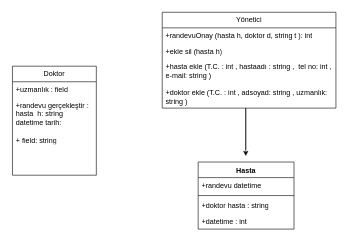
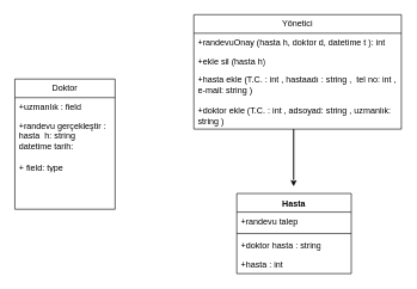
- <mxCell id="3" value="+randevuOnay (hasta h, doktor d, string t ): int" style="text;strokeColor=none;fillColor=none;align=left;verticalAlign=top;spacingLeft=4;spacingRight=4;overflow=hidden;rotatable=0;points=[[0,0.5],[1,0.5]];portConstraint=eastwest;whiteSpace=wrap;html=1;" vertex="1" parent="2"><mxGeometry y="26" width="290" height="26" as="geometry" /></mxCell>
+ <mxCell id="3" value="+randevuOnay (hasta h, doktor d, datetime t ): int" style="text;strokeColor=none;fillColor=none;align=left;verticalAlign=top;spacingLeft=4;spacingRight=4;overflow=hidden;rotatable=0;points=[[0,0.5],[1,0.5]];portConstraint=eastwest;whiteSpace=wrap;html=1;" vertex="1" parent="2"><mxGeometry y="26" width="290" height="26" as="geometry" /></mxCell>
- <mxCell id="15" value="+ field: string" style="text;strokeColor=none;fillColor=none;align=left;verticalAlign=top;spacingLeft=4;spacingRight=4;overflow=hidden;rotatable=0;points=[[0,0.5],[1,0.5]];portConstraint=eastwest;whiteSpace=wrap;html=1;" vertex="1" parent="12"><mxGeometry y="110" width="140" height="72" as="geometry" /></mxCell>
+ <mxCell id="15" value="+ field: type" style="text;strokeColor=none;fillColor=none;align=left;verticalAlign=top;spacingLeft=4;spacingRight=4;overflow=hidden;rotatable=0;points=[[0,0.5],[1,0.5]];portConstraint=eastwest;whiteSpace=wrap;html=1;" vertex="1" parent="12"><mxGeometry y="110" width="140" height="72" as="geometry" /></mxCell>
- <mxCell id="7" value="+randevu datetime" style="text;strokeColor=none;fillColor=none;align=left;verticalAlign=top;spacingLeft=4;spacingRight=4;overflow=hidden;rotatable=0;points=[[0,0.5],[1,0.5]];portConstraint=eastwest;whiteSpace=wrap;html=1;" vertex="1" parent="6"><mxGeometry y="26" width="160" height="26" as="geometry" /></mxCell>
+ <mxCell id="7" value="+randevu talep" style="text;strokeColor=none;fillColor=none;align=left;verticalAlign=top;spacingLeft=4;spacingRight=4;overflow=hidden;rotatable=0;points=[[0,0.5],[1,0.5]];portConstraint=eastwest;whiteSpace=wrap;html=1;" vertex="1" parent="6"><mxGeometry y="26" width="160" height="26" as="geometry" /></mxCell>
- <mxCell id="10" value="+datetime : int&lt;br&gt;" style="text;strokeColor=none;fillColor=none;align=left;verticalAlign=top;spacingLeft=4;spacingRight=4;overflow=hidden;rotatable=0;points=[[0,0.5],[1,0.5]];portConstraint=eastwest;whiteSpace=wrap;html=1;" vertex="1" parent="6"><mxGeometry y="86" width="160" height="26" as="geometry" /></mxCell>
+ <mxCell id="10" value="+hasta : int&lt;br&gt;" style="text;strokeColor=none;fillColor=none;align=left;verticalAlign=top;spacingLeft=4;spacingRight=4;overflow=hidden;rotatable=0;points=[[0,0.5],[1,0.5]];portConstraint=eastwest;whiteSpace=wrap;html=1;" vertex="1" parent="6"><mxGeometry y="86" width="160" height="26" as="geometry" /></mxCell>
